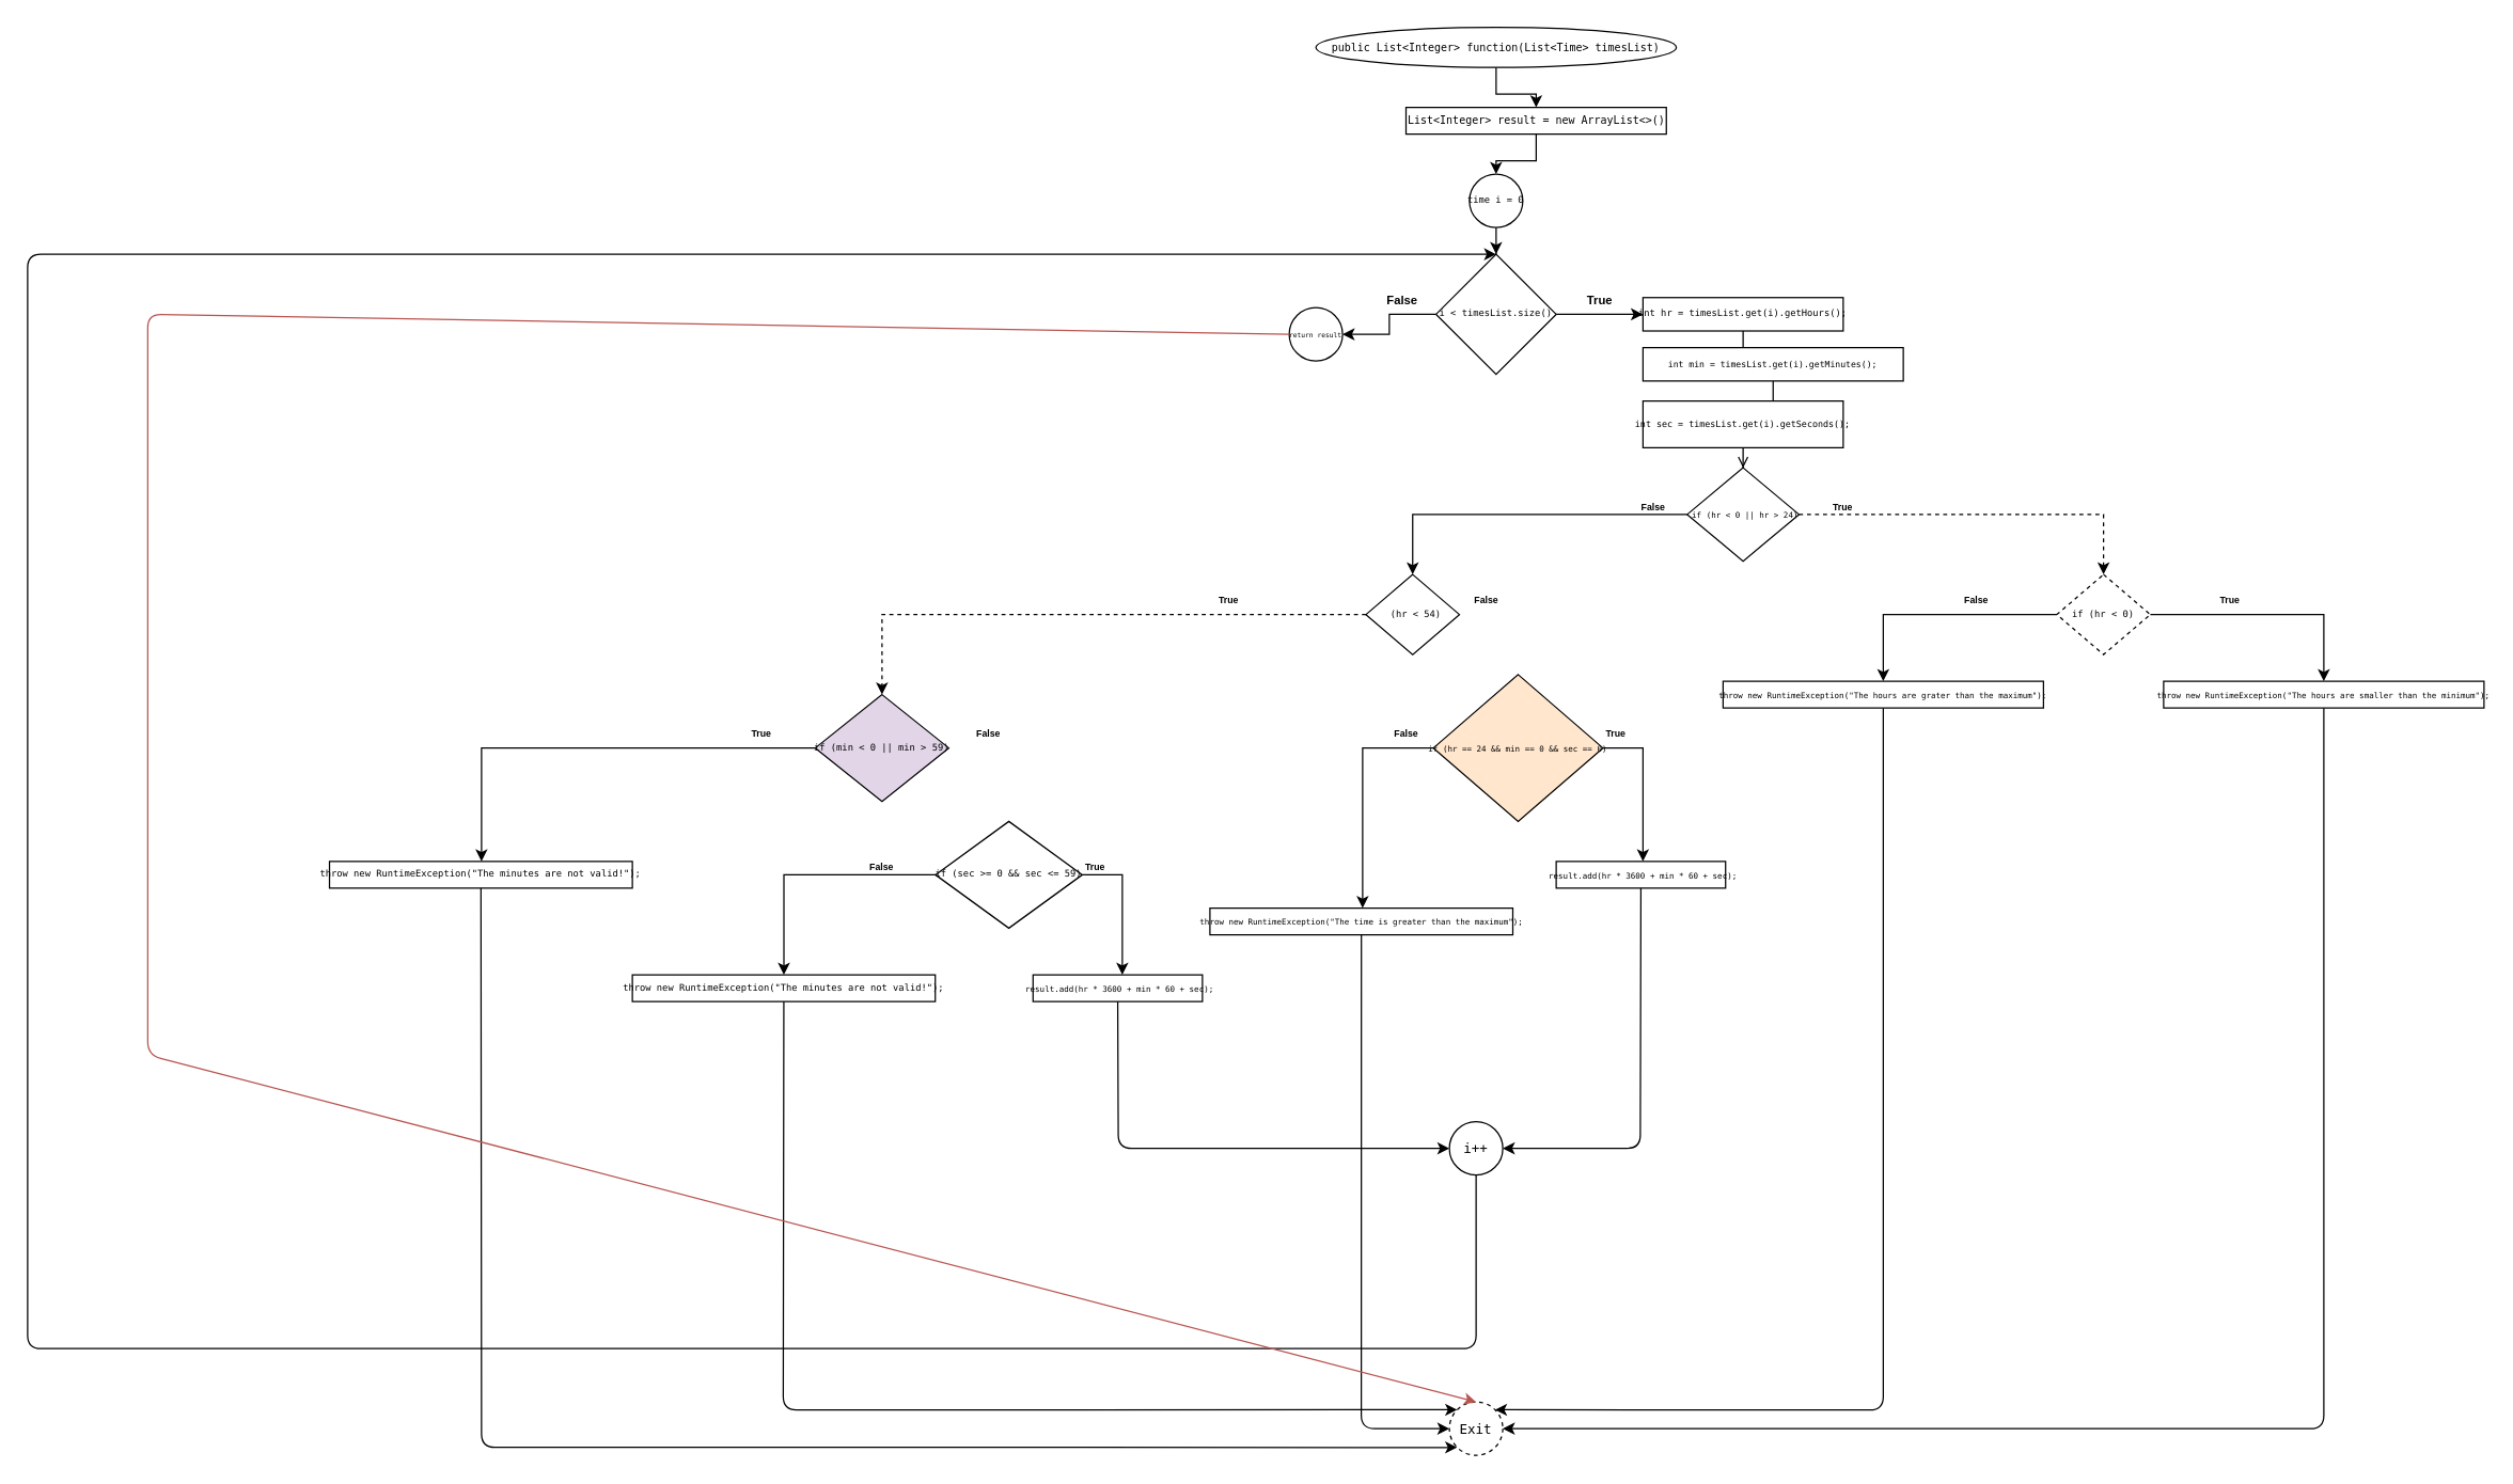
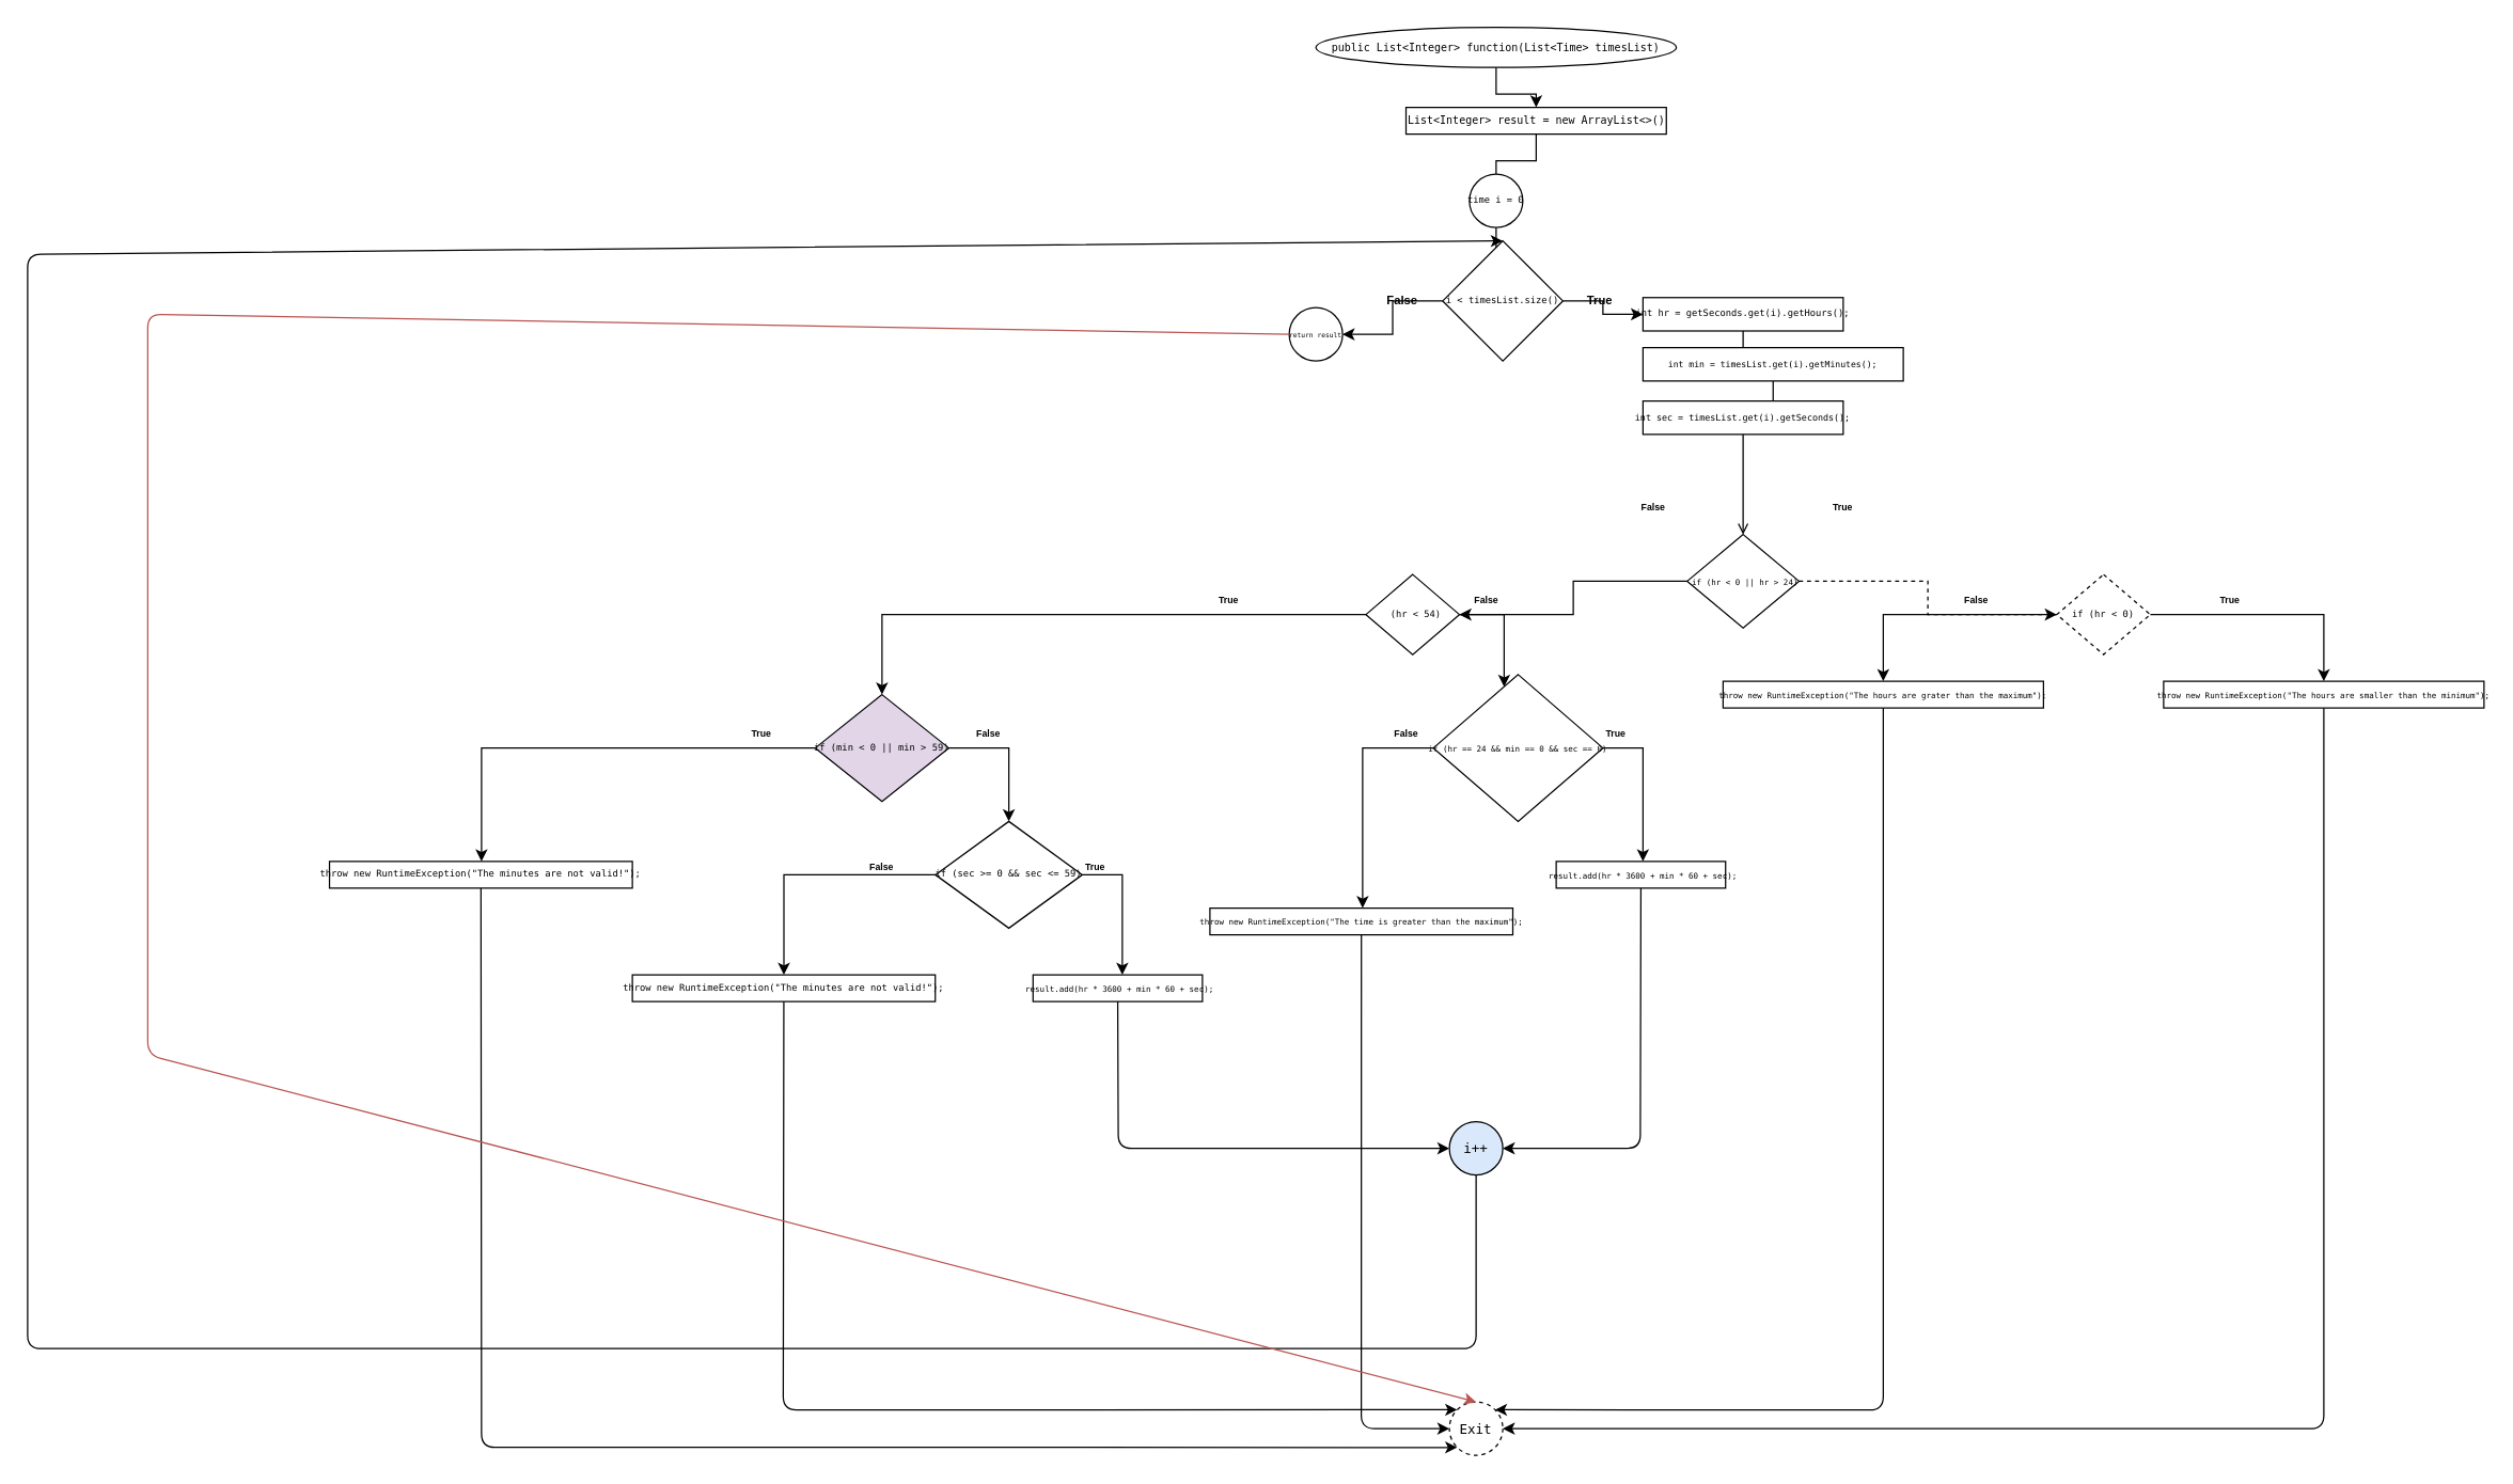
- <mxCell id="4" value="" style="edgeStyle=orthogonalEdgeStyle;rounded=0;orthogonalLoop=1;jettySize=auto;html=1;fontSize=7;" parent="1" source="5" target="7" edge="1"><mxGeometry relative="1" as="geometry" /></mxCell>
+ <mxCell id="4" value="" style="edgeStyle=orthogonalEdgeStyle;rounded=0;orthogonalLoop=1;jettySize=auto;html=1;fontSize=7;endArrow=none;" parent="1" source="5" target="7" edge="1"><mxGeometry relative="1" as="geometry" /></mxCell>
- <mxCell id="10" value="&lt;pre style=&quot;overflow-wrap: break-word; font-size: 7px;&quot;&gt;i &amp;lt; timesList.size()&lt;/pre&gt;" style="rhombus;whiteSpace=wrap;html=1;fontSize=7;" parent="1" vertex="1"><mxGeometry x="1075" y="190" width="90" height="90" as="geometry" /></mxCell>
+ <mxCell id="10" value="&lt;pre style=&quot;overflow-wrap: break-word; font-size: 7px;&quot;&gt;i &amp;lt; timesList.size()&lt;/pre&gt;" style="rhombus;whiteSpace=wrap;html=1;fontSize=7;" parent="1" vertex="1"><mxGeometry x="1080" y="180" width="90" height="90" as="geometry" /></mxCell>
- <mxCell id="14" value="&#10;&#10;&lt;pre style=&quot;color: rgb(0, 0, 0); font-style: normal; font-weight: 400; letter-spacing: normal; text-indent: 0px; text-transform: none; word-spacing: 0px; overflow-wrap: break-word; font-size: 7px;&quot;&gt;int hr = timesList.get(i).getHours();&lt;/pre&gt;&#10;&#10;" style="rounded=0;whiteSpace=wrap;html=1;fontSize=7;" parent="1" vertex="1"><mxGeometry x="1230" y="222.5" width="150" height="25" as="geometry" /></mxCell>
+ <mxCell id="14" value="&#10;&#10;&lt;pre style=&quot;color: rgb(0, 0, 0); font-style: normal; font-weight: 400; letter-spacing: normal; text-indent: 0px; text-transform: none; word-spacing: 0px; overflow-wrap: break-word; font-size: 7px;&quot;&gt;int hr = getSeconds.get(i).getHours();&lt;/pre&gt;&#10;&#10;" style="rounded=0;whiteSpace=wrap;html=1;fontSize=7;" parent="1" vertex="1"><mxGeometry x="1230" y="222.5" width="150" height="25" as="geometry" /></mxCell>
- <mxCell id="19" value="&lt;pre style=&quot;overflow-wrap: break-word; font-size: 6.7px;&quot;&gt;&lt;pre style=&quot;overflow-wrap: break-word; font-size: 6.7px;&quot;&gt;int sec = timesList.get(i).getSeconds();&lt;/pre&gt;&lt;/pre&gt;" style="rounded=0;whiteSpace=wrap;html=1;fontSize=6.7;" parent="1" vertex="1"><mxGeometry x="1230" y="300" width="150" height="35" as="geometry" /></mxCell>
+ <mxCell id="19" value="&lt;pre style=&quot;overflow-wrap: break-word; font-size: 6.7px;&quot;&gt;&lt;pre style=&quot;overflow-wrap: break-word; font-size: 6.7px;&quot;&gt;int sec = timesList.get(i).getSeconds();&lt;/pre&gt;&lt;/pre&gt;" style="rounded=0;whiteSpace=wrap;html=1;fontSize=6.7;" parent="1" vertex="1"><mxGeometry x="1230" y="300" width="150" height="25" as="geometry" /></mxCell>
- <mxCell id="22" value="&lt;pre style=&quot;overflow-wrap: break-word; font-size: 6px;&quot;&gt; if (hr &amp;lt; 0 || hr &amp;gt; 24)&lt;/pre&gt;" style="rhombus;whiteSpace=wrap;html=1;fontSize=6;" parent="1" vertex="1"><mxGeometry x="1263.13" y="350" width="83.75" height="70" as="geometry" /></mxCell>
+ <mxCell id="22" value="&lt;pre style=&quot;overflow-wrap: break-word; font-size: 6px;&quot;&gt; if (hr &amp;lt; 0 || hr &amp;gt; 24)&lt;/pre&gt;" style="rhombus;whiteSpace=wrap;html=1;fontSize=6;" parent="1" vertex="1"><mxGeometry x="1263.13" y="400" width="83.75" height="70" as="geometry" /></mxCell>
- <mxCell id="28" value="" style="edgeStyle=orthogonalEdgeStyle;rounded=0;orthogonalLoop=1;jettySize=auto;html=1;fontSize=7;dashed=1;" parent="1" source="29" target="45" edge="1"><mxGeometry relative="1" as="geometry" /></mxCell>
+ <mxCell id="28" value="" style="edgeStyle=orthogonalEdgeStyle;rounded=0;orthogonalLoop=1;jettySize=auto;html=1;fontSize=7;" parent="1" source="29" target="45" edge="1"><mxGeometry relative="1" as="geometry" /></mxCell>
+ <mxCell id="27" value="" style="edgeStyle=orthogonalEdgeStyle;rounded=0;orthogonalLoop=1;jettySize=auto;html=1;fontSize=5;" parent="1" source="29" target="37" edge="1"><mxGeometry relative="1" as="geometry"><Array as="points"><mxPoint x="1126" y="460" /></Array></mxGeometry></mxCell>
- <mxCell id="37" value="&lt;pre style=&quot;overflow-wrap: break-word; font-size: 6px;&quot;&gt;if (hr == 24 &amp;amp;&amp;amp; min == 0 &amp;amp;&amp;amp; sec == 0)&lt;/pre&gt;" style="rhombus;whiteSpace=wrap;html=1;fontSize=6;align=center;fillColor=#ffe6cc;" parent="1" vertex="1"><mxGeometry x="1073" y="505" width="127" height="110" as="geometry" /></mxCell>
+ <mxCell id="37" value="&lt;pre style=&quot;overflow-wrap: break-word; font-size: 6px;&quot;&gt;if (hr == 24 &amp;amp;&amp;amp; min == 0 &amp;amp;&amp;amp; sec == 0)&lt;/pre&gt;" style="rhombus;whiteSpace=wrap;html=1;fontSize=6;align=center;" parent="1" vertex="1"><mxGeometry x="1073" y="505" width="127" height="110" as="geometry" /></mxCell>
+ <mxCell id="44" value="" style="edgeStyle=orthogonalEdgeStyle;rounded=0;orthogonalLoop=1;jettySize=auto;html=1;fontSize=7;" parent="1" source="45" target="50" edge="1"><mxGeometry relative="1" as="geometry"><Array as="points"><mxPoint x="755" y="560" /></Array></mxGeometry></mxCell>
- <mxCell id="55" value="&lt;pre style=&quot;overflow-wrap: break-word; font-size: 10px;&quot;&gt;i++&lt;/pre&gt;" style="ellipse;whiteSpace=wrap;html=1;aspect=fixed;fontSize=10;" parent="1" vertex="1"><mxGeometry x="1085" y="840" width="40" height="40" as="geometry" /></mxCell>
+ <mxCell id="55" value="&lt;pre style=&quot;overflow-wrap: break-word; font-size: 10px;&quot;&gt;i++&lt;/pre&gt;" style="ellipse;whiteSpace=wrap;html=1;aspect=fixed;fontSize=10;fillColor=#dae8fc;" parent="1" vertex="1"><mxGeometry x="1085" y="840" width="40" height="40" as="geometry" /></mxCell>
